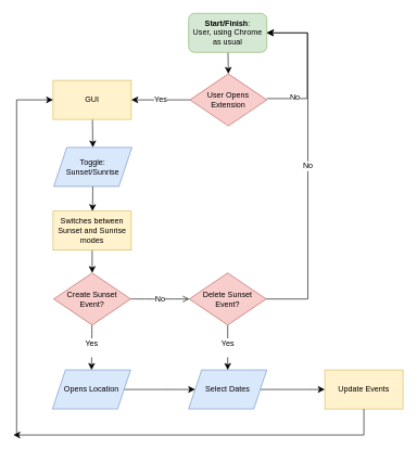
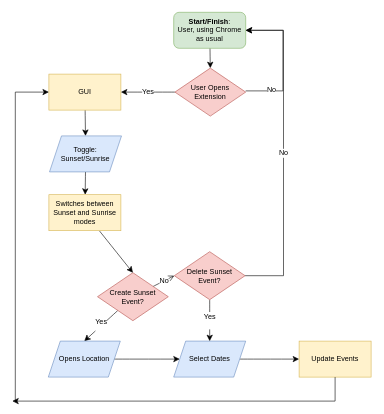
- <mxCell id="12" value="Create Sunset Event?" style="rhombus;whiteSpace=wrap;html=1;fillColor=#f8cecc;strokeColor=#b85450;" vertex="1" parent="1"><mxGeometry x="82" y="419" width="118" height="80" as="geometry" /></mxCell>
+ <mxCell id="12" value="Create Sunset Event?" style="rhombus;whiteSpace=wrap;html=1;fillColor=#f8cecc;strokeColor=#b85450;" vertex="1" parent="1"><mxGeometry x="162" y="454" width="118" height="80" as="geometry" /></mxCell>
